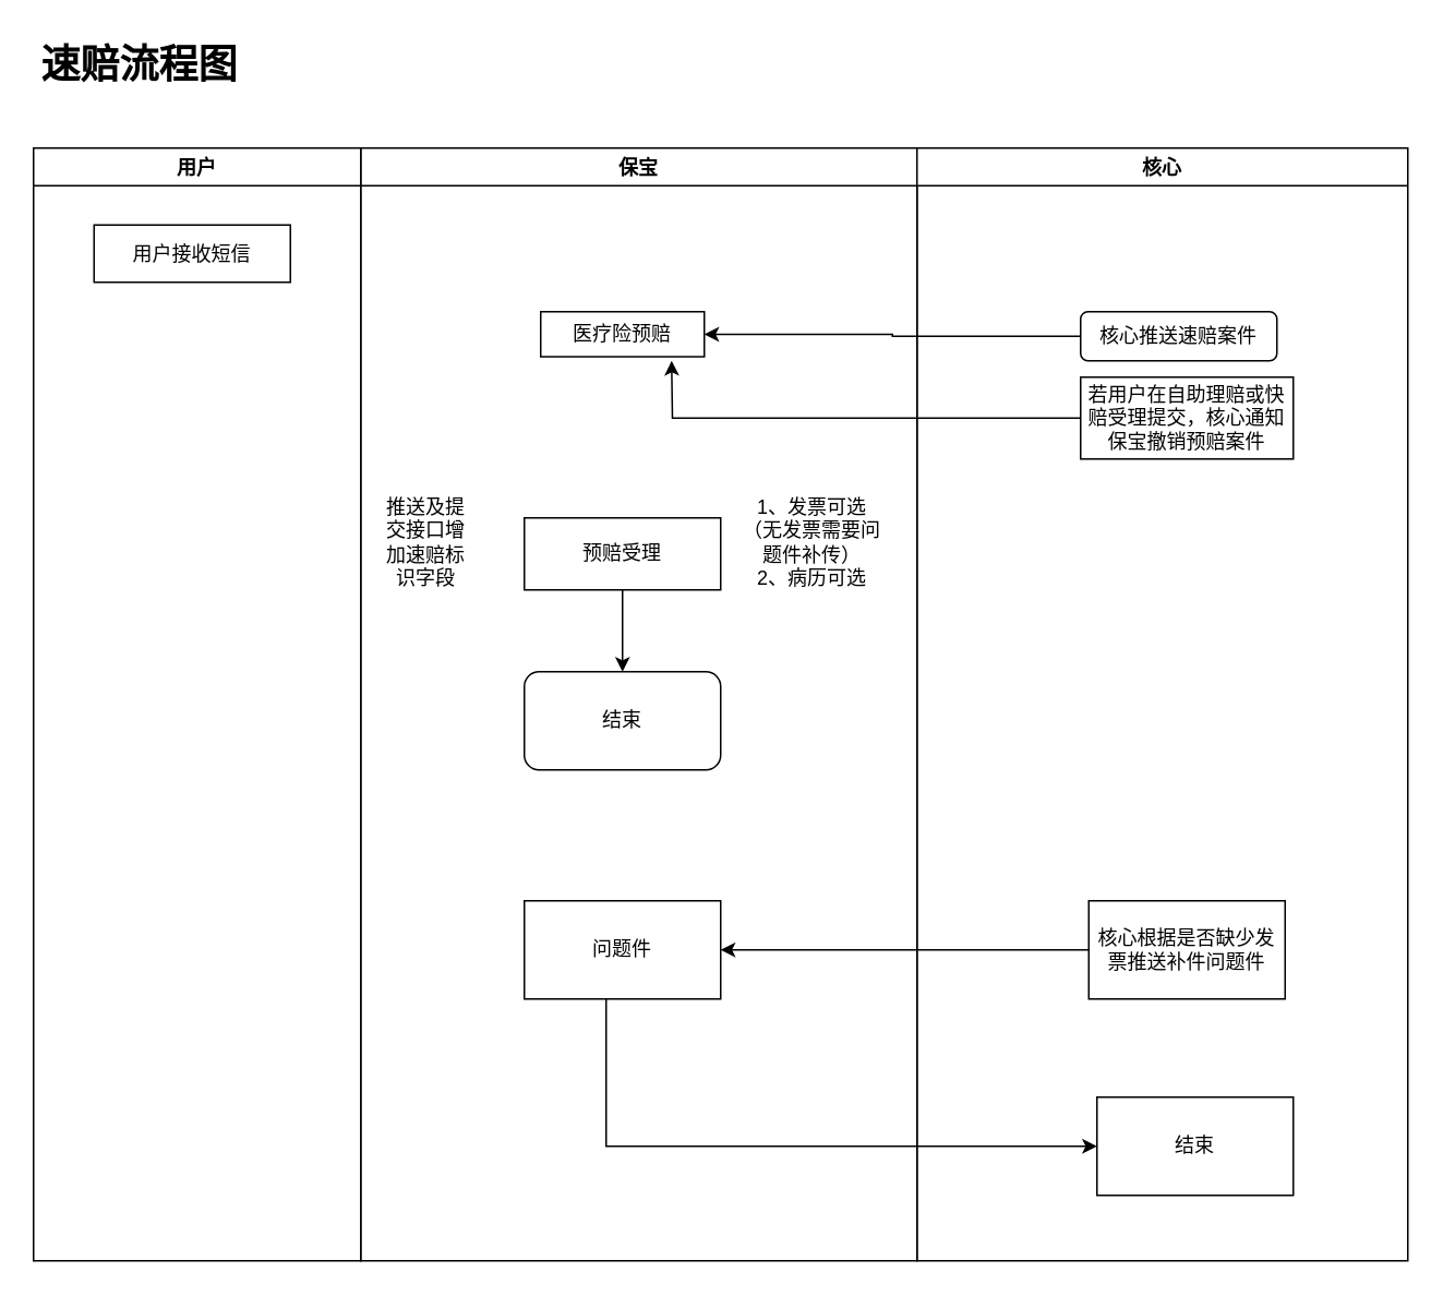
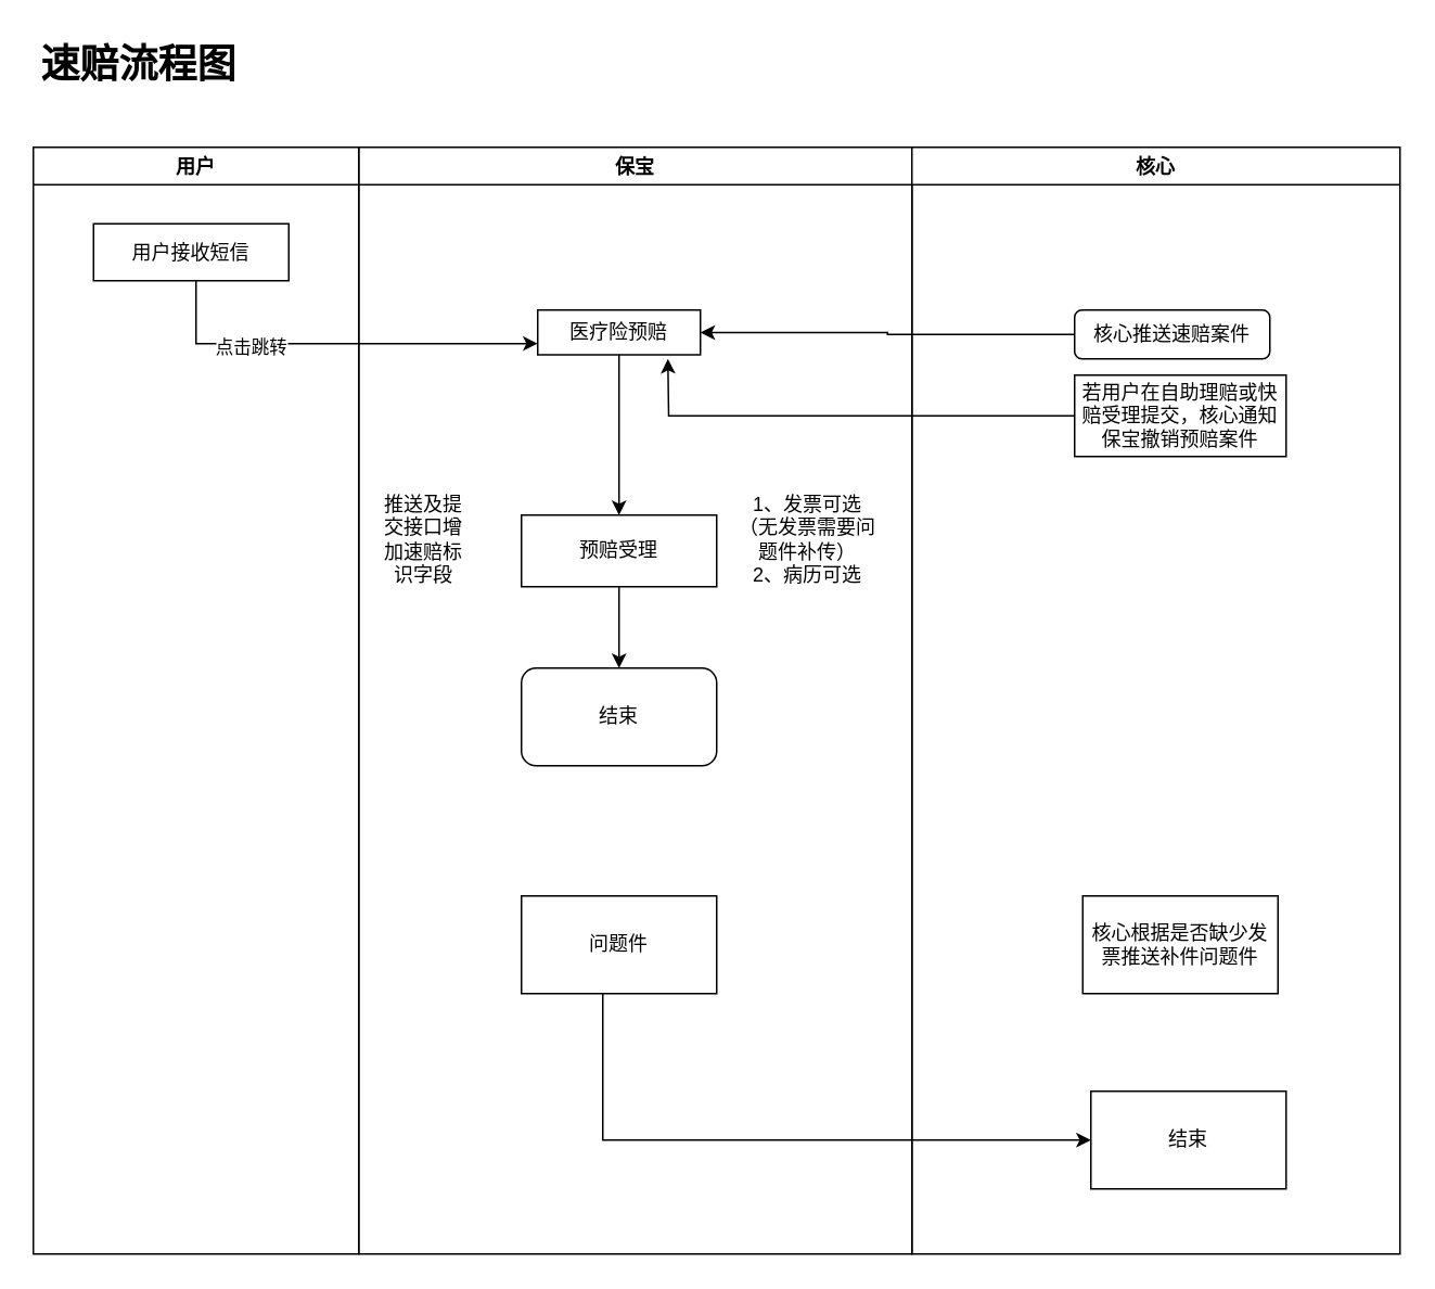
+ <mxCell id="20" style="edgeStyle=orthogonalEdgeStyle;rounded=0;orthogonalLoop=1;jettySize=auto;html=1;entryX=0;entryY=0.75;entryDx=0;entryDy=0;" edge="1" parent="1" source="19" target="5"><mxGeometry relative="1" as="geometry"><Array as="points"><mxPoint x="120" y="211" /></Array></mxGeometry></mxCell>
+ <mxCell id="21" value="点击跳转" style="edgeLabel;html=1;align=center;verticalAlign=middle;resizable=0;points=[];" vertex="1" connectable="0" parent="20"><mxGeometry x="-0.424" y="-2" relative="1" as="geometry"><mxPoint as="offset" /></mxGeometry></mxCell>
+ <mxCell id="4" value="" style="edgeStyle=orthogonalEdgeStyle;rounded=0;orthogonalLoop=1;jettySize=auto;html=1;" edge="1" parent="3" source="5" target="7"><mxGeometry relative="1" as="geometry" /></mxCell>
- <mxCell id="23" value="" style="edgeStyle=orthogonalEdgeStyle;rounded=0;orthogonalLoop=1;jettySize=auto;html=1;" edge="1" parent="1" source="15" target="10"><mxGeometry relative="1" as="geometry" /></mxCell>
